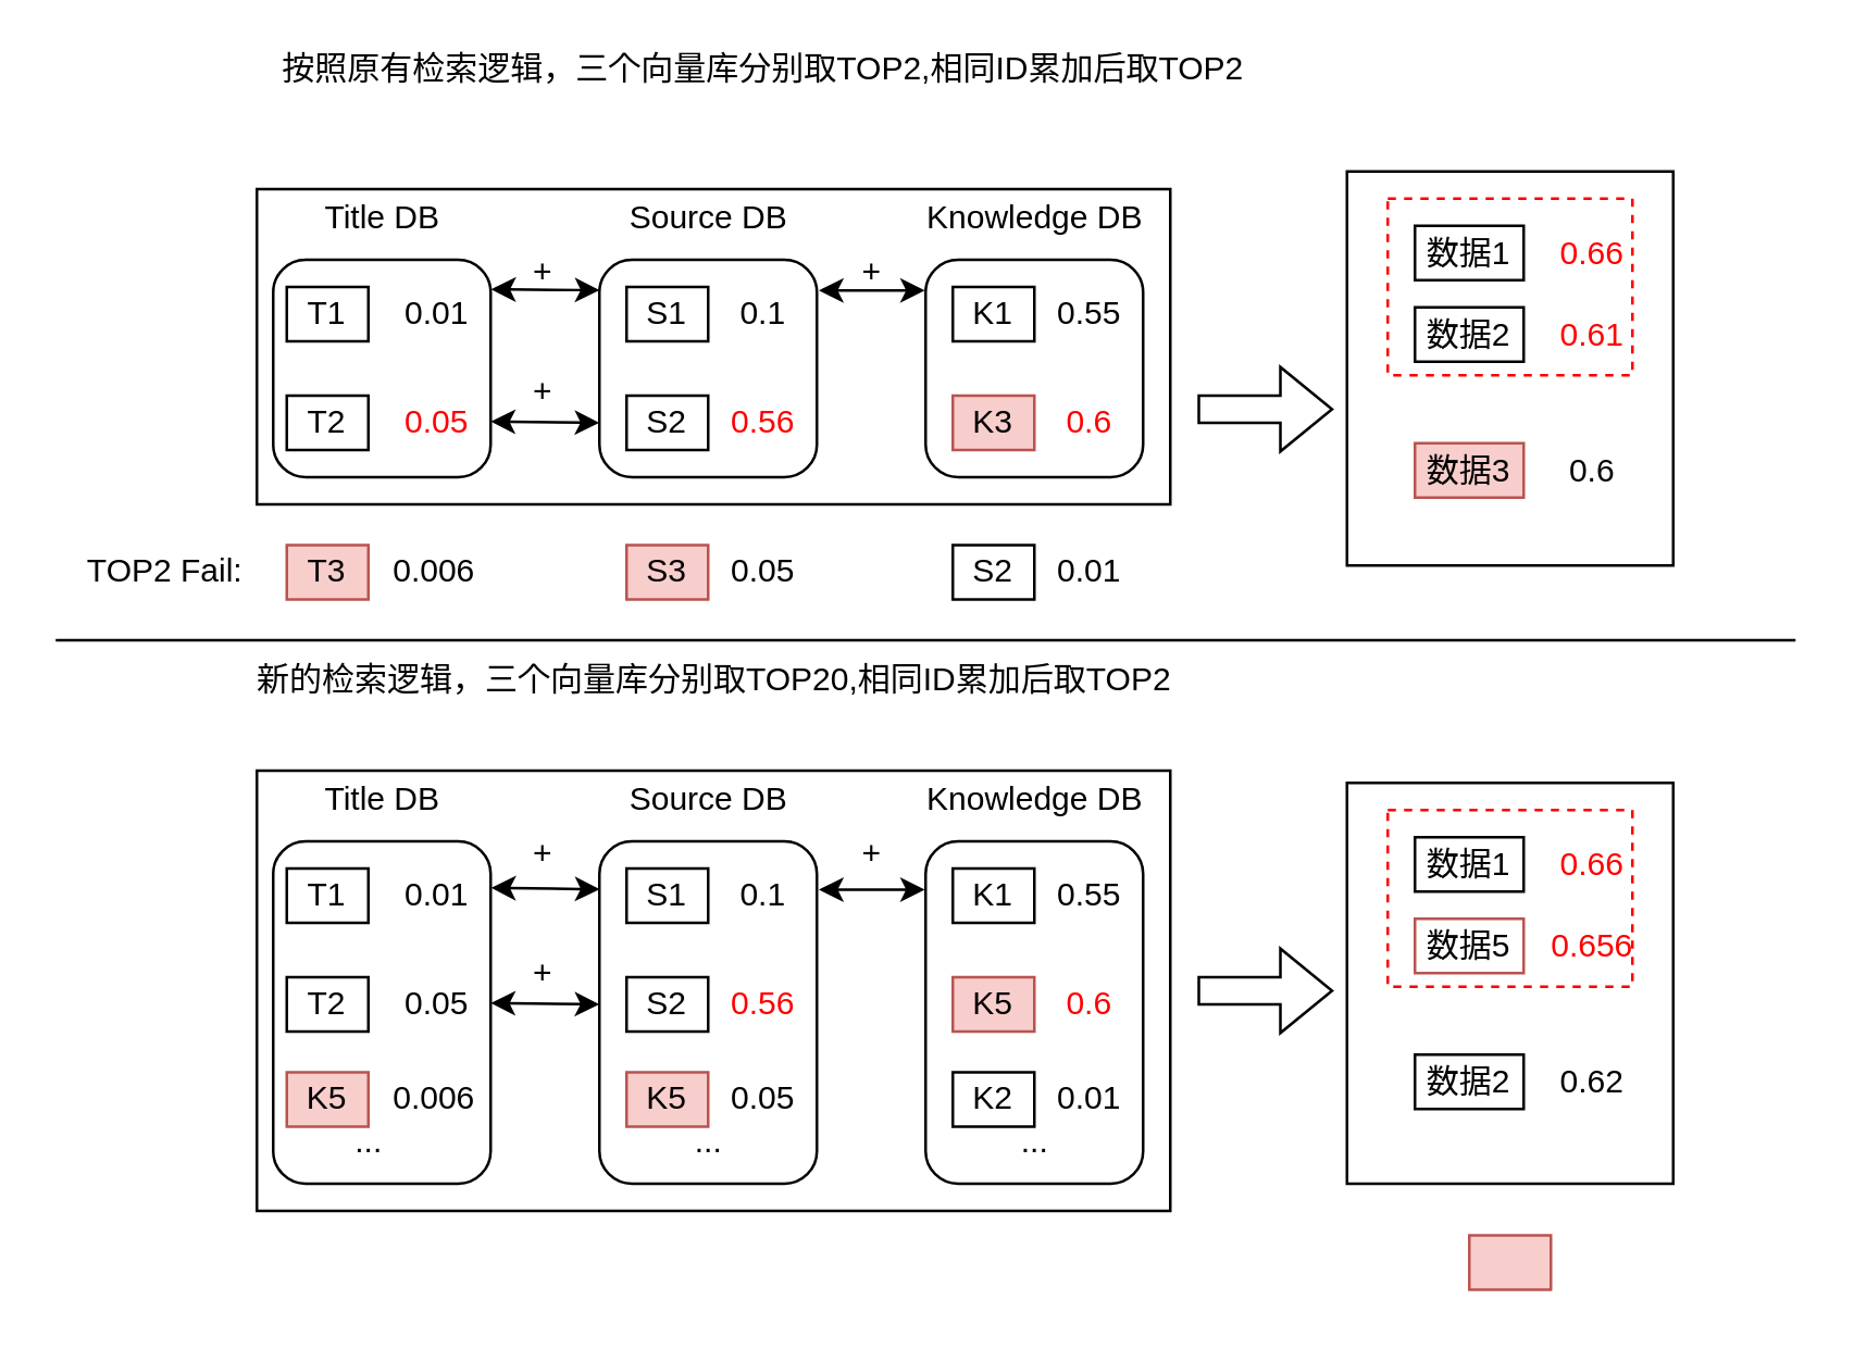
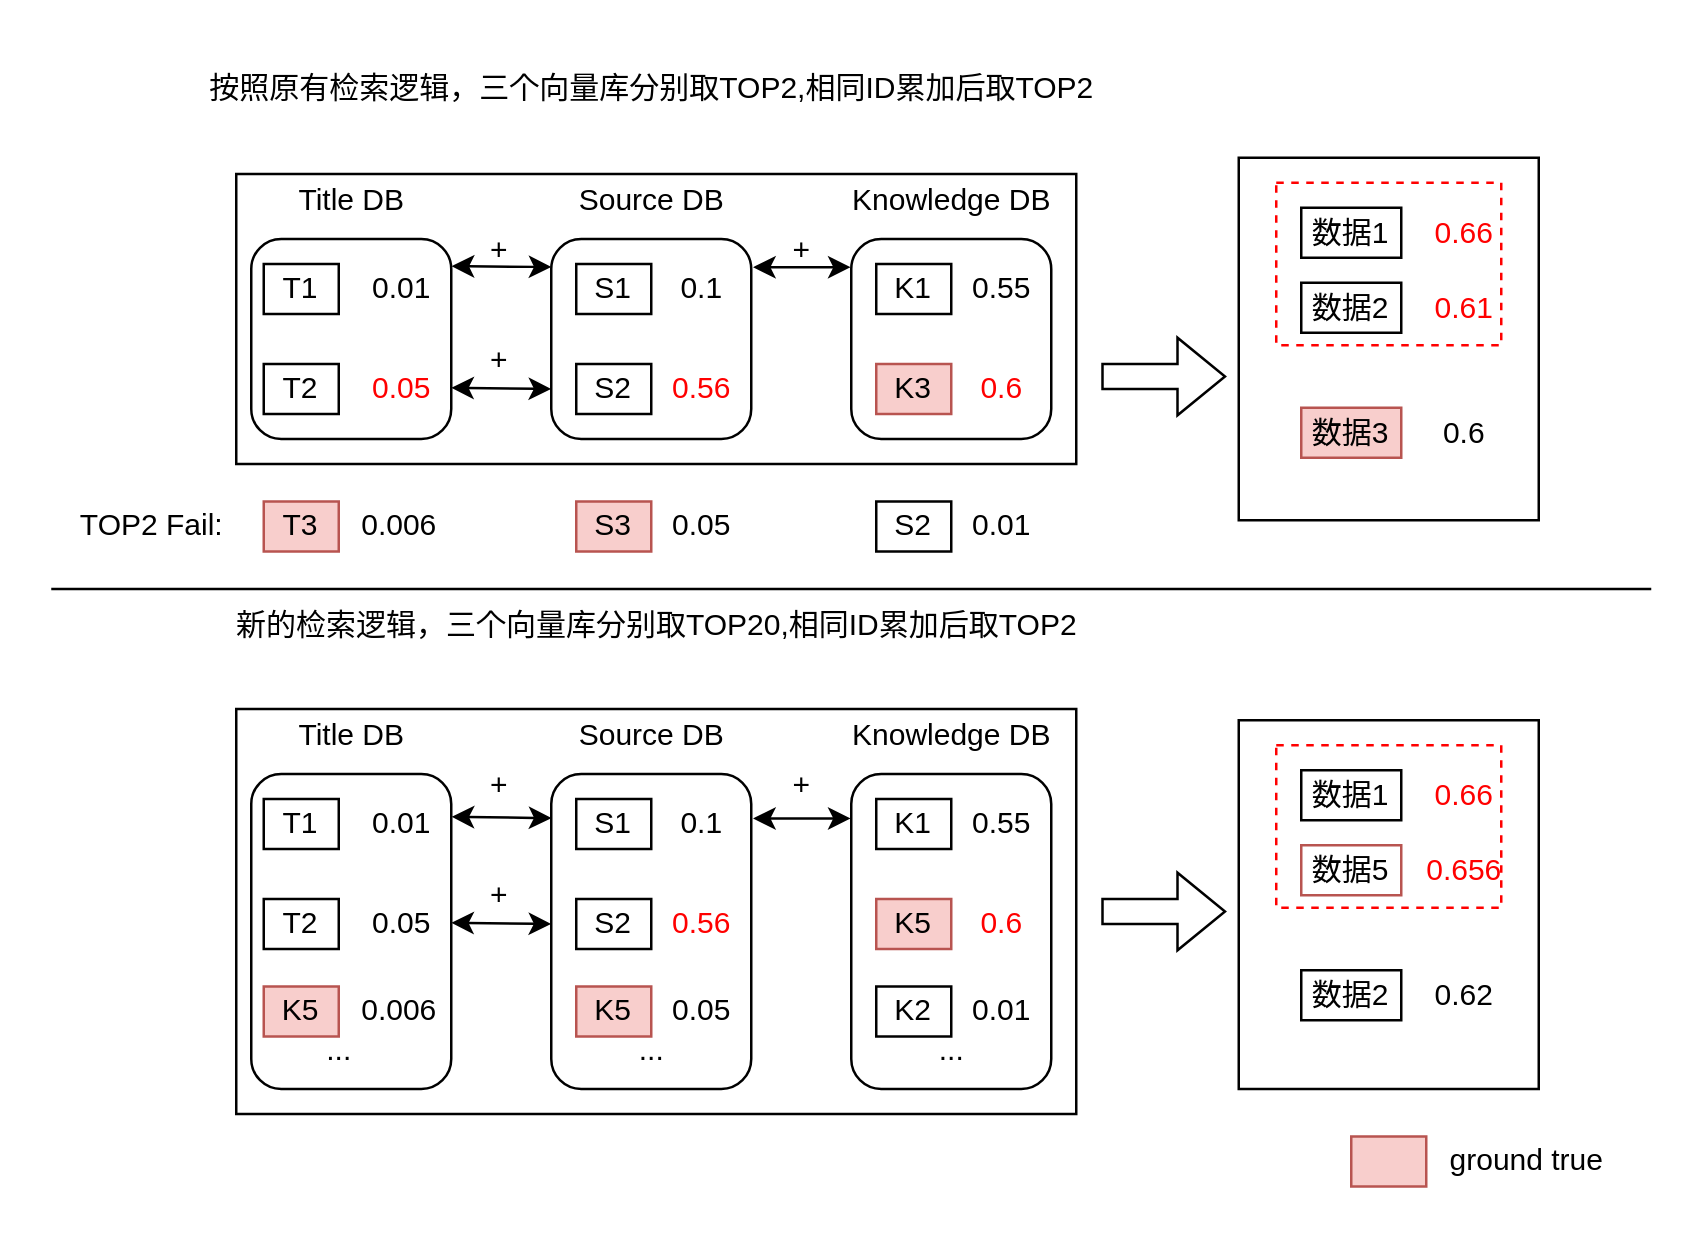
- <mxCell id="35" value="按照原有检索逻辑，三个向量库分别取TOP2,相同ID累加后取TOP2" style="text;html=1;align=center;verticalAlign=middle;resizable=0;points=[];autosize=1;strokeColor=none;fillColor=none;" vertex="1" parent="1"><mxGeometry x="90" y="10" width="380" height="30" as="geometry" /></mxCell>
+ <mxCell id="35" value="按照原有检索逻辑，三个向量库分别取TOP2,相同ID累加后取TOP2" style="text;html=1;align=center;verticalAlign=middle;resizable=0;points=[];autosize=1;strokeColor=none;fillColor=none;" vertex="1" parent="1"><mxGeometry x="70" y="20" width="380" height="30" as="geometry" /></mxCell>
+ <mxCell id="90" value="ground true" style="text;html=1;align=center;verticalAlign=middle;resizable=0;points=[];autosize=1;strokeColor=none;fillColor=none;" vertex="1" parent="1"><mxGeometry x="570" y="449" width="80" height="30" as="geometry" /></mxCell>
